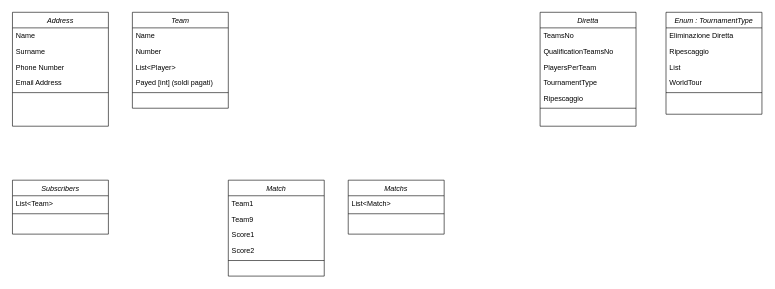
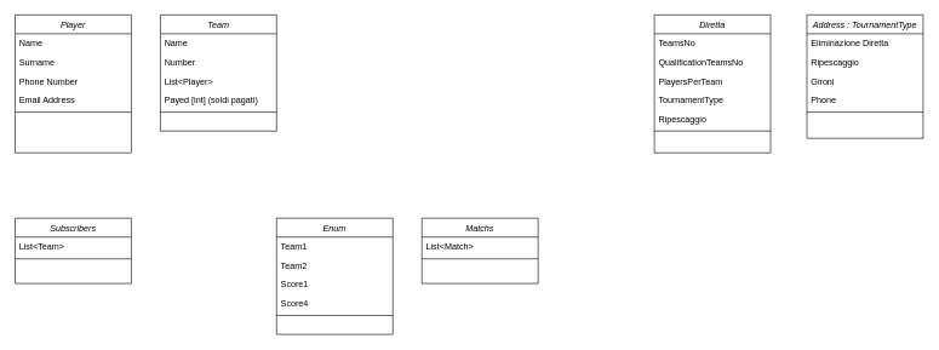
- <mxCell id="2" value="Address" style="swimlane;fontStyle=2;align=center;verticalAlign=top;childLayout=stackLayout;horizontal=1;startSize=26;horizontalStack=0;resizeParent=1;resizeLast=0;collapsible=1;marginBottom=0;rounded=0;shadow=0;strokeWidth=1;" parent="1" vertex="1"><mxGeometry x="20" y="20" width="160" height="190" as="geometry"><mxRectangle x="230" y="140" width="160" height="26" as="alternateBounds" /></mxGeometry></mxCell>
+ <mxCell id="2" value="Player" style="swimlane;fontStyle=2;align=center;verticalAlign=top;childLayout=stackLayout;horizontal=1;startSize=26;horizontalStack=0;resizeParent=1;resizeLast=0;collapsible=1;marginBottom=0;rounded=0;shadow=0;strokeWidth=1;" parent="1" vertex="1"><mxGeometry x="20" y="20" width="160" height="190" as="geometry"><mxRectangle x="230" y="140" width="160" height="26" as="alternateBounds" /></mxGeometry></mxCell>
- <mxCell id="33" value="Enum : TournamentType" style="swimlane;fontStyle=2;align=center;verticalAlign=top;childLayout=stackLayout;horizontal=1;startSize=26;horizontalStack=0;resizeParent=1;resizeLast=0;collapsible=1;marginBottom=0;rounded=0;shadow=0;strokeWidth=1;" vertex="1" parent="1"><mxGeometry x="1110" y="20" width="160" height="170" as="geometry"><mxRectangle x="230" y="140" width="160" height="26" as="alternateBounds" /></mxGeometry></mxCell>
+ <mxCell id="33" value="Address : TournamentType" style="swimlane;fontStyle=2;align=center;verticalAlign=top;childLayout=stackLayout;horizontal=1;startSize=26;horizontalStack=0;resizeParent=1;resizeLast=0;collapsible=1;marginBottom=0;rounded=0;shadow=0;strokeWidth=1;" vertex="1" parent="1"><mxGeometry x="1110" y="20" width="160" height="170" as="geometry"><mxRectangle x="230" y="140" width="160" height="26" as="alternateBounds" /></mxGeometry></mxCell>
- <mxCell id="36" value="List" style="text;align=left;verticalAlign=top;spacingLeft=4;spacingRight=4;overflow=hidden;rotatable=0;points=[[0,0.5],[1,0.5]];portConstraint=eastwest;rounded=0;shadow=0;html=0;" vertex="1" parent="33"><mxGeometry y="78" width="160" height="26" as="geometry" /></mxCell>
+ <mxCell id="36" value="Gironi" style="text;align=left;verticalAlign=top;spacingLeft=4;spacingRight=4;overflow=hidden;rotatable=0;points=[[0,0.5],[1,0.5]];portConstraint=eastwest;rounded=0;shadow=0;html=0;" vertex="1" parent="33"><mxGeometry y="78" width="160" height="26" as="geometry" /></mxCell>
- <mxCell id="37" value="WorldTour" style="text;align=left;verticalAlign=top;spacingLeft=4;spacingRight=4;overflow=hidden;rotatable=0;points=[[0,0.5],[1,0.5]];portConstraint=eastwest;rounded=0;shadow=0;html=0;" vertex="1" parent="33"><mxGeometry y="104" width="160" height="26" as="geometry" /></mxCell>
+ <mxCell id="37" value="Phone" style="text;align=left;verticalAlign=top;spacingLeft=4;spacingRight=4;overflow=hidden;rotatable=0;points=[[0,0.5],[1,0.5]];portConstraint=eastwest;rounded=0;shadow=0;html=0;" vertex="1" parent="33"><mxGeometry y="104" width="160" height="26" as="geometry" /></mxCell>
- <mxCell id="17" value="Match" style="swimlane;fontStyle=2;align=center;verticalAlign=top;childLayout=stackLayout;horizontal=1;startSize=26;horizontalStack=0;resizeParent=1;resizeLast=0;collapsible=1;marginBottom=0;rounded=0;shadow=0;strokeWidth=1;" parent="1" vertex="1"><mxGeometry x="380" y="300" width="160" height="160" as="geometry"><mxRectangle x="230" y="140" width="160" height="26" as="alternateBounds" /></mxGeometry></mxCell>
+ <mxCell id="17" value="Enum" style="swimlane;fontStyle=2;align=center;verticalAlign=top;childLayout=stackLayout;horizontal=1;startSize=26;horizontalStack=0;resizeParent=1;resizeLast=0;collapsible=1;marginBottom=0;rounded=0;shadow=0;strokeWidth=1;" parent="1" vertex="1"><mxGeometry x="380" y="300" width="160" height="160" as="geometry"><mxRectangle x="230" y="140" width="160" height="26" as="alternateBounds" /></mxGeometry></mxCell>
- <mxCell id="19" value="Team9" style="text;align=left;verticalAlign=top;spacingLeft=4;spacingRight=4;overflow=hidden;rotatable=0;points=[[0,0.5],[1,0.5]];portConstraint=eastwest;" parent="17" vertex="1"><mxGeometry y="52" width="160" height="26" as="geometry" /></mxCell>
+ <mxCell id="19" value="Team2" style="text;align=left;verticalAlign=top;spacingLeft=4;spacingRight=4;overflow=hidden;rotatable=0;points=[[0,0.5],[1,0.5]];portConstraint=eastwest;" parent="17" vertex="1"><mxGeometry y="52" width="160" height="26" as="geometry" /></mxCell>
- <mxCell id="21" value="Score2" style="text;align=left;verticalAlign=top;spacingLeft=4;spacingRight=4;overflow=hidden;rotatable=0;points=[[0,0.5],[1,0.5]];portConstraint=eastwest;rounded=0;shadow=0;html=0;" parent="17" vertex="1"><mxGeometry y="104" width="160" height="26" as="geometry" /></mxCell>
+ <mxCell id="21" value="Score4" style="text;align=left;verticalAlign=top;spacingLeft=4;spacingRight=4;overflow=hidden;rotatable=0;points=[[0,0.5],[1,0.5]];portConstraint=eastwest;rounded=0;shadow=0;html=0;" parent="17" vertex="1"><mxGeometry y="104" width="160" height="26" as="geometry" /></mxCell>
